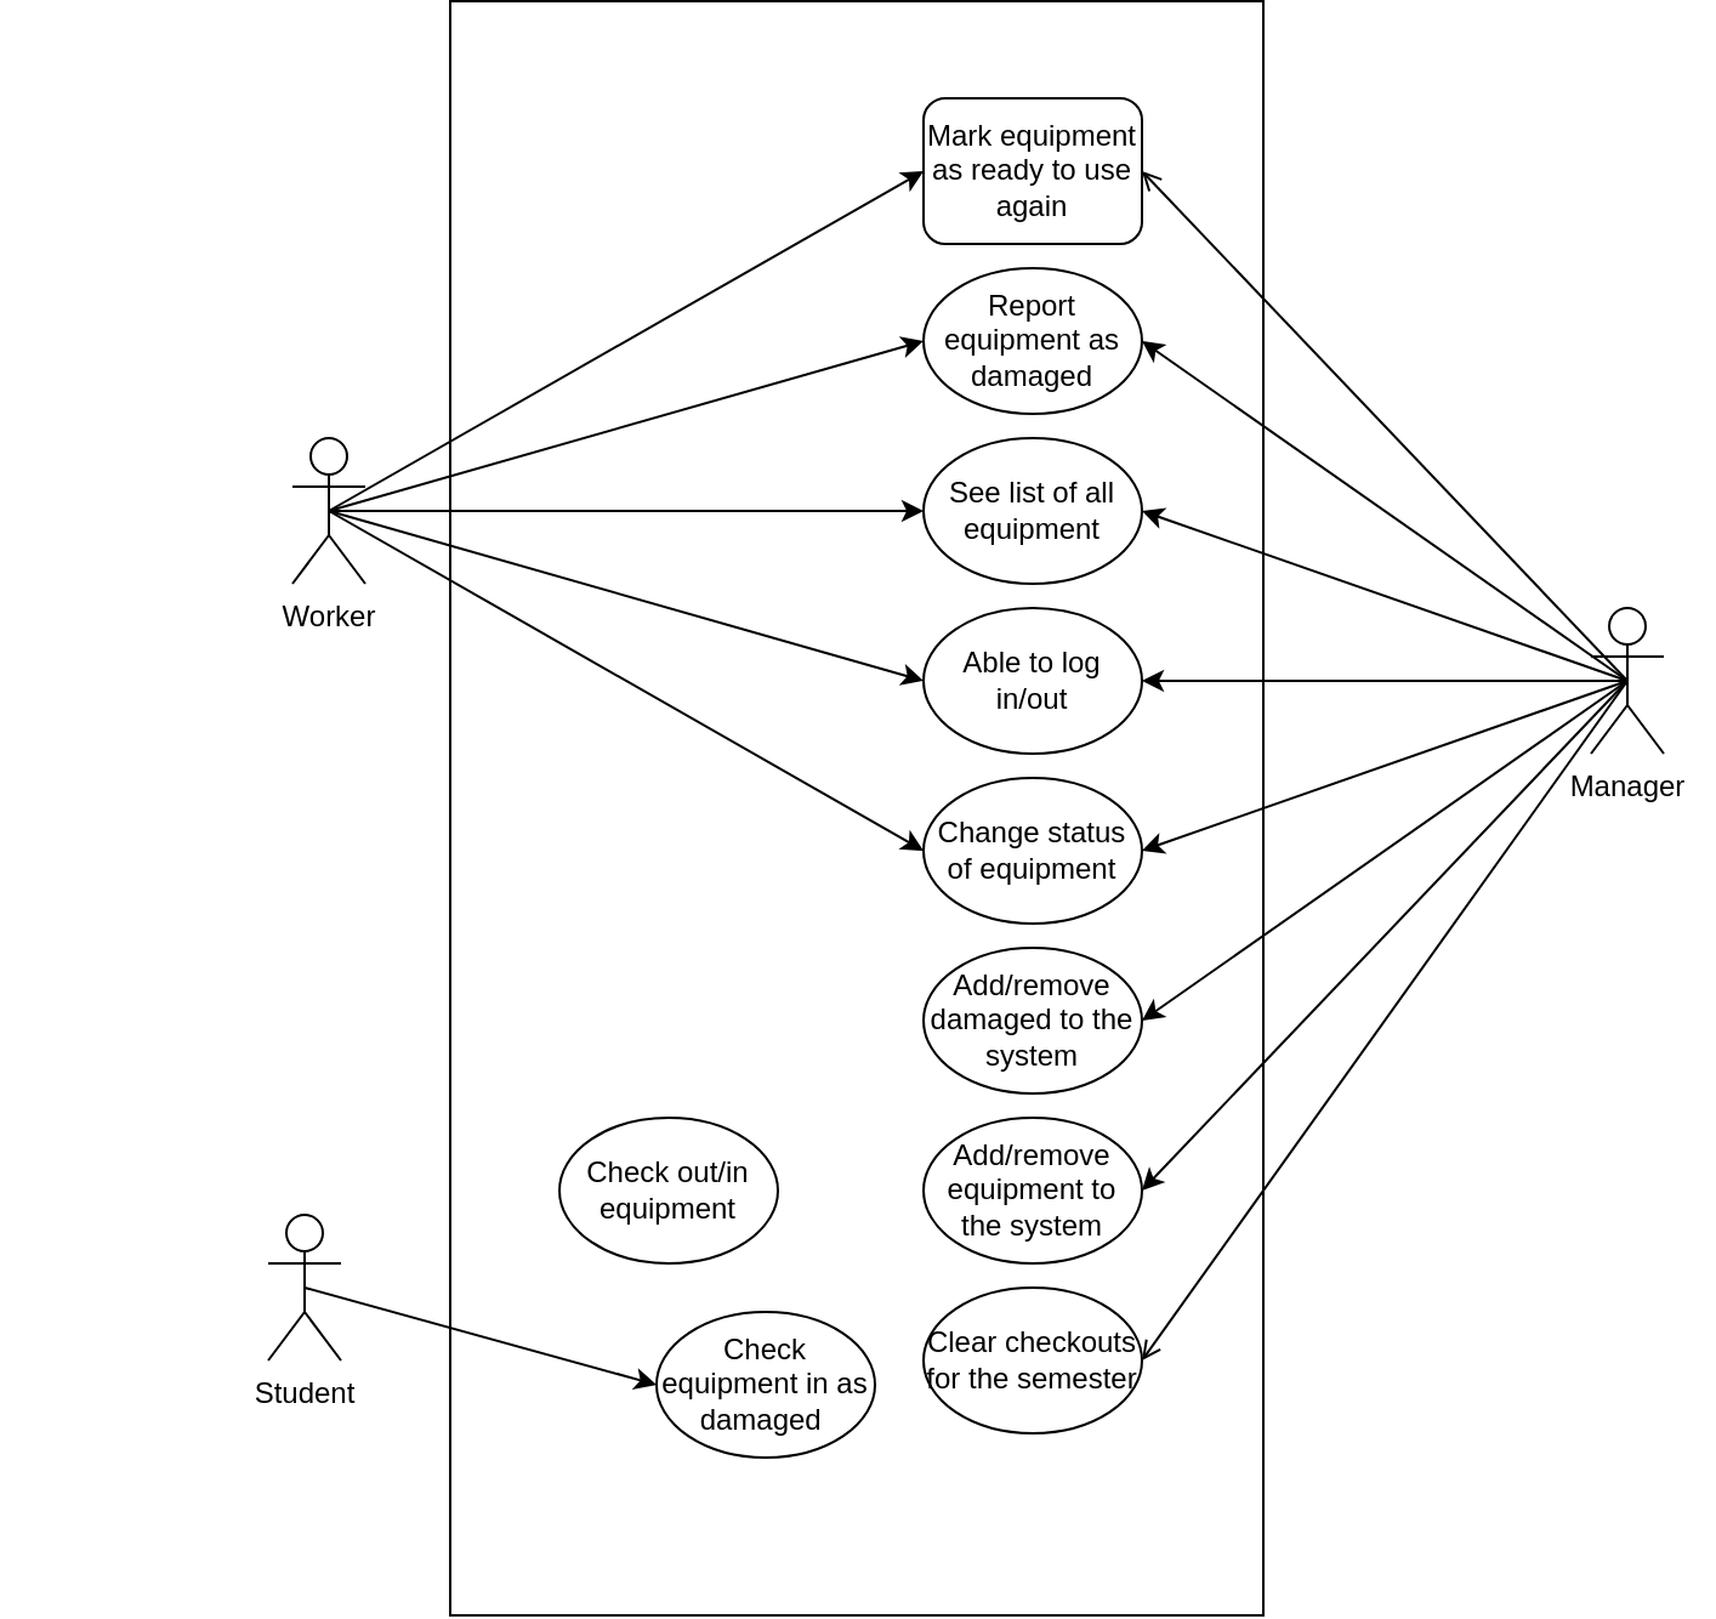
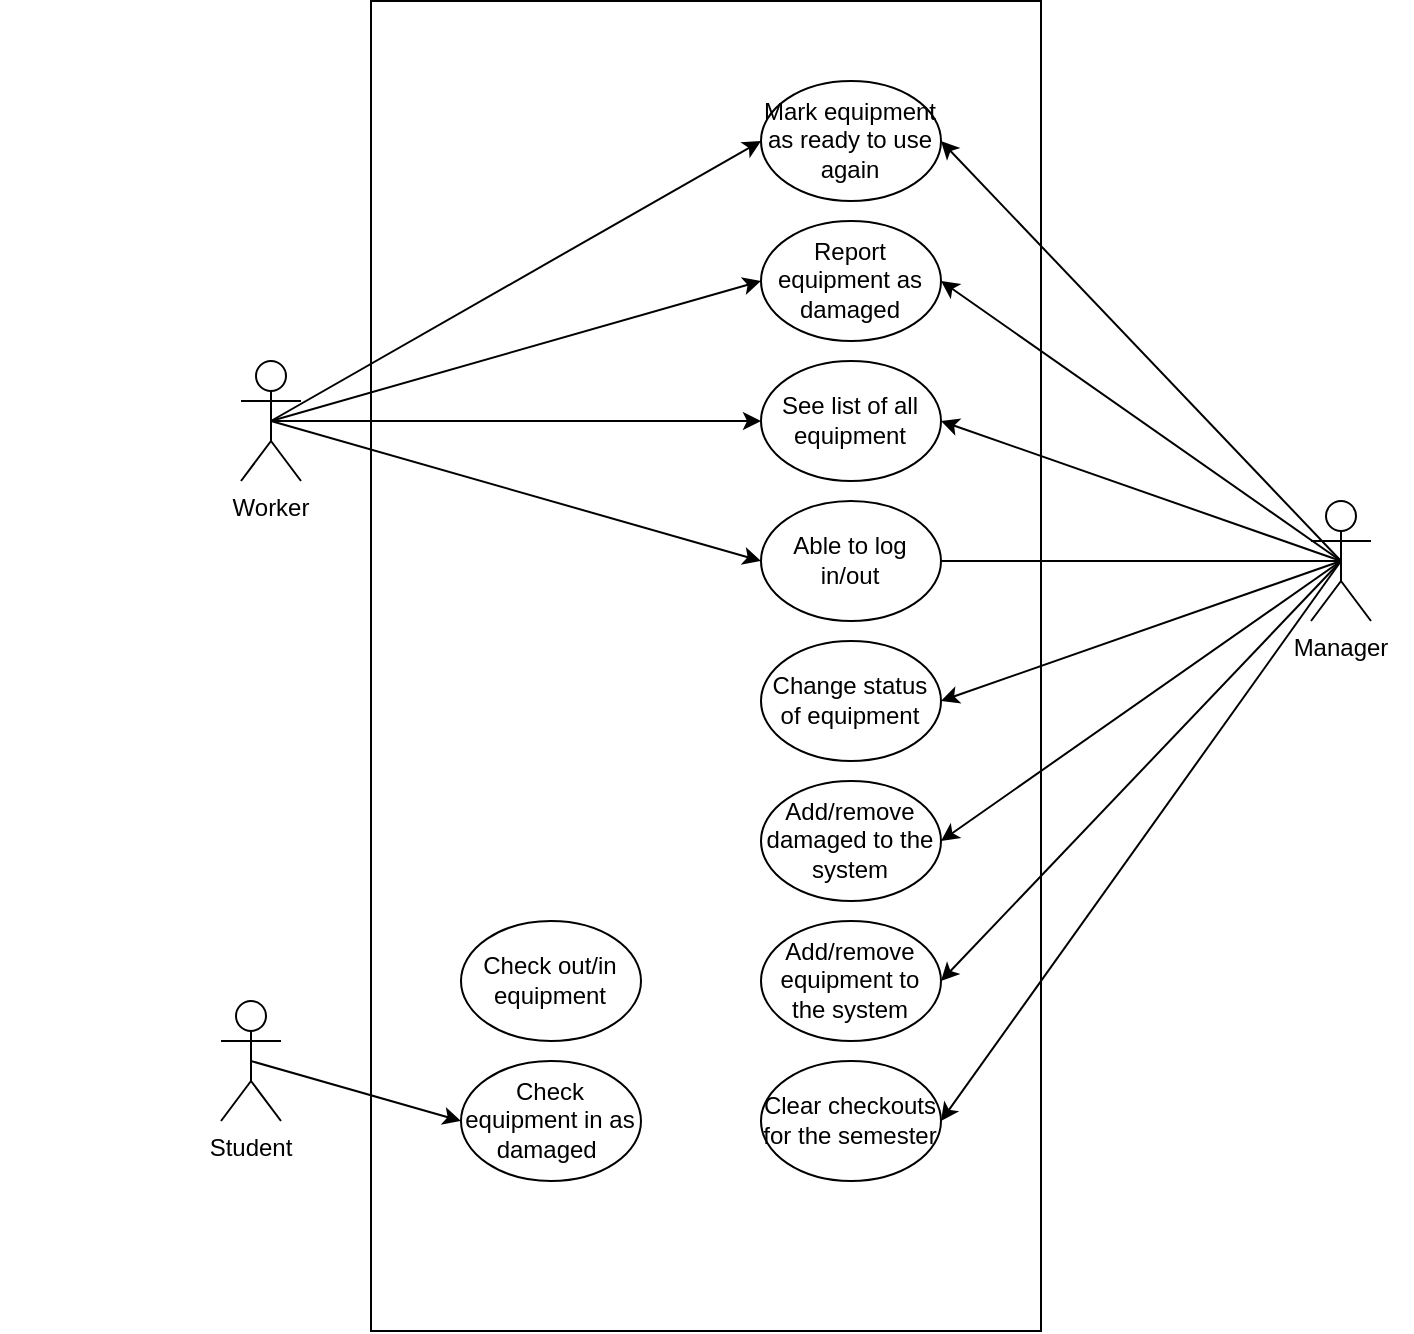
- <mxCell id="7" value="Mark equipment as ready to use again" style="whiteSpace=wrap;html=1;rounded=1;" parent="1" vertex="1"><mxGeometry x="380" y="20" width="90" height="60" as="geometry" /></mxCell>
+ <mxCell id="7" value="Mark equipment as ready to use again" style="ellipse;whiteSpace=wrap;html=1;" parent="1" vertex="1"><mxGeometry x="380" y="20" width="90" height="60" as="geometry" /></mxCell>
- <mxCell id="23" value="" style="endArrow=open;html=1;fontSize=15;entryX=1;entryY=0.5;entryDx=0;entryDy=0;exitX=0.5;exitY=0.5;exitDx=0;exitDy=0;exitPerimeter=0;" edge="1" parent="1" source="3" target="7"><mxGeometry width="50" height="50" relative="1" as="geometry"><mxPoint x="730" y="60" as="sourcePoint" /><mxPoint x="780" y="10" as="targetPoint" /></mxGeometry></mxCell>
+ <mxCell id="23" value="" style="endArrow=classic;html=1;fontSize=15;entryX=1;entryY=0.5;entryDx=0;entryDy=0;exitX=0.5;exitY=0.5;exitDx=0;exitDy=0;exitPerimeter=0;" edge="1" parent="1" source="3" target="7"><mxGeometry width="50" height="50" relative="1" as="geometry"><mxPoint x="730" y="60" as="sourcePoint" /><mxPoint x="780" y="10" as="targetPoint" /></mxGeometry></mxCell>
- <mxCell id="20" value="" style="endArrow=classic;html=1;fontSize=15;entryX=1;entryY=0.5;entryDx=0;entryDy=0;exitX=0.5;exitY=0.5;exitDx=0;exitDy=0;exitPerimeter=0;" edge="1" parent="1" source="3" target="10"><mxGeometry width="50" height="50" relative="1" as="geometry"><mxPoint x="610" y="90" as="sourcePoint" /><mxPoint x="660" y="40" as="targetPoint" /></mxGeometry></mxCell>
+ <mxCell id="20" value="" style="endArrow=none;html=1;fontSize=15;entryX=1;entryY=0.5;entryDx=0;entryDy=0;exitX=0.5;exitY=0.5;exitDx=0;exitDy=0;exitPerimeter=0;" edge="1" parent="1" source="3" target="10"><mxGeometry width="50" height="50" relative="1" as="geometry"><mxPoint x="610" y="90" as="sourcePoint" /><mxPoint x="660" y="40" as="targetPoint" /></mxGeometry></mxCell>
- <mxCell id="24" value="" style="endArrow=classic;html=1;fontSize=15;entryX=0;entryY=0.5;entryDx=0;entryDy=0;exitX=0.5;exitY=0.5;exitDx=0;exitDy=0;exitPerimeter=0;" edge="1" parent="1" source="4" target="12"><mxGeometry width="50" height="50" relative="1" as="geometry"><mxPoint x="280" y="250" as="sourcePoint" /><mxPoint x="320" y="300" as="targetPoint" /></mxGeometry></mxCell>
- <mxCell id="16" value="" style="endArrow=open;html=1;fontSize=15;exitX=0.5;exitY=0.5;exitDx=0;exitDy=0;exitPerimeter=0;entryX=1;entryY=0.5;entryDx=0;entryDy=0;" edge="1" parent="1" source="3" target="15"><mxGeometry width="50" height="50" relative="1" as="geometry"><mxPoint x="650" y="440" as="sourcePoint" /><mxPoint x="550" y="440" as="targetPoint" /></mxGeometry></mxCell>
+ <mxCell id="16" value="" style="endArrow=classic;html=1;fontSize=15;exitX=0.5;exitY=0.5;exitDx=0;exitDy=0;exitPerimeter=0;entryX=1;entryY=0.5;entryDx=0;entryDy=0;" edge="1" parent="1" source="3" target="15"><mxGeometry width="50" height="50" relative="1" as="geometry"><mxPoint x="650" y="440" as="sourcePoint" /><mxPoint x="550" y="440" as="targetPoint" /></mxGeometry></mxCell>
- <mxCell id="11" value="Check equipment in as damaged&amp;nbsp;" style="ellipse;whiteSpace=wrap;html=1;" parent="1" vertex="1"><mxGeometry x="270" y="520" width="90" height="60" as="geometry" /></mxCell>
+ <mxCell id="11" value="Check equipment in as damaged&amp;nbsp;" style="ellipse;whiteSpace=wrap;html=1;" parent="1" vertex="1"><mxGeometry x="230" y="510" width="90" height="60" as="geometry" /></mxCell>
